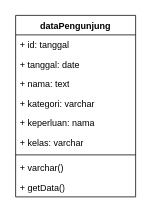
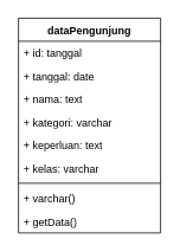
- <mxCell id="7" value="+ keperluan: nama" style="text;strokeColor=none;fillColor=none;align=left;verticalAlign=top;spacingLeft=4;spacingRight=4;overflow=hidden;rotatable=0;points=[[0,0.5],[1,0.5]];portConstraint=eastwest;whiteSpace=wrap;html=1;" parent="2" vertex="1"><mxGeometry y="130" width="160" height="26" as="geometry" /></mxCell>
+ <mxCell id="7" value="+ keperluan: text" style="text;strokeColor=none;fillColor=none;align=left;verticalAlign=top;spacingLeft=4;spacingRight=4;overflow=hidden;rotatable=0;points=[[0,0.5],[1,0.5]];portConstraint=eastwest;whiteSpace=wrap;html=1;" parent="2" vertex="1"><mxGeometry y="130" width="160" height="26" as="geometry" /></mxCell>
